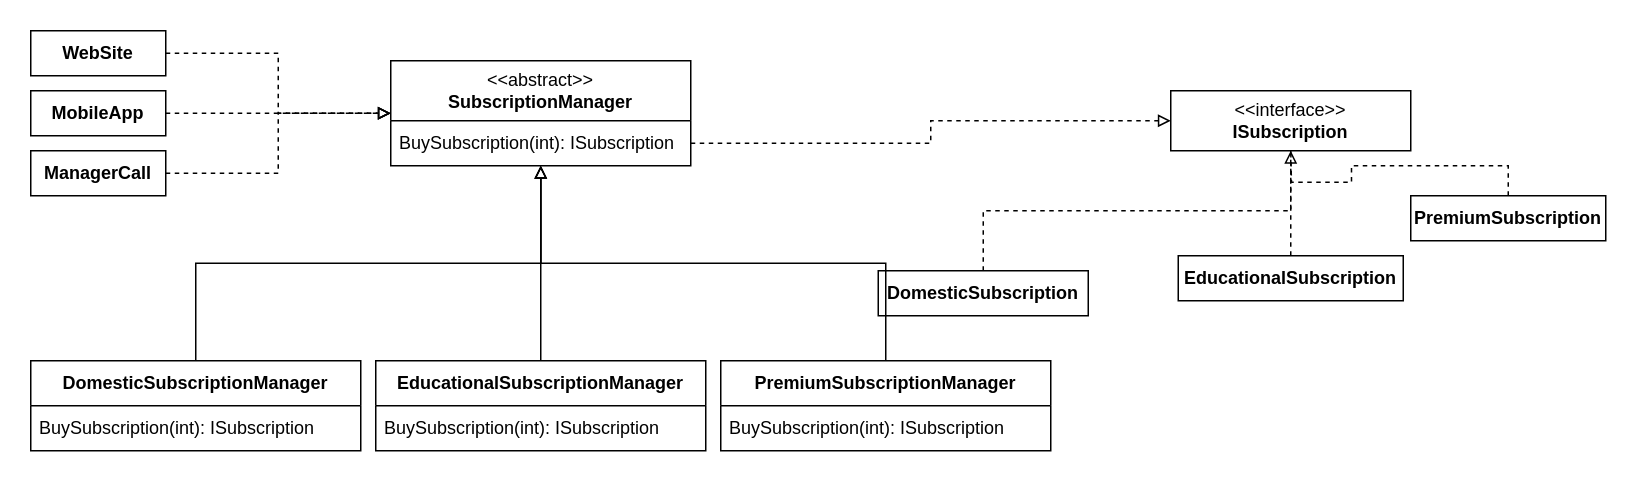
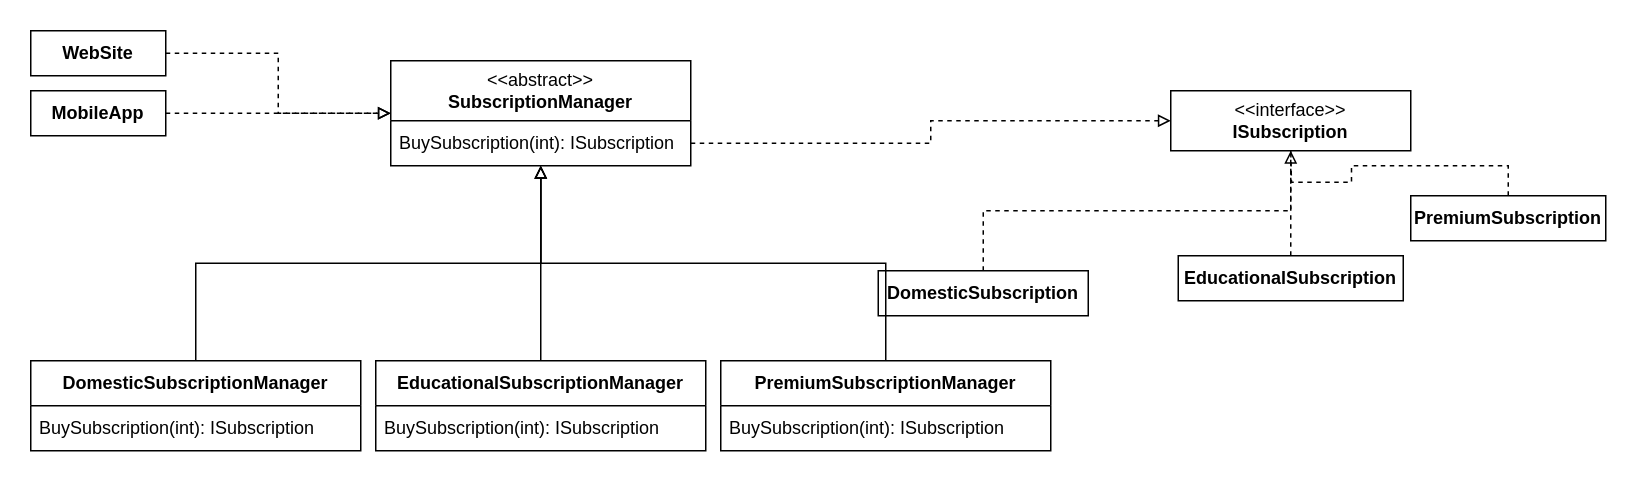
- <mxCell id="26" value="&lt;b&gt;ManagerCall&lt;/b&gt;" style="rounded=0;whiteSpace=wrap;html=1;" parent="1" vertex="1"><mxGeometry x="20" y="100" width="90" height="30" as="geometry" /></mxCell>
- <mxCell id="25" style="edgeStyle=orthogonalEdgeStyle;rounded=0;orthogonalLoop=1;jettySize=auto;html=1;endArrow=block;endFill=0;dashed=1;" parent="1" source="26" target="10" edge="1"><mxGeometry relative="1" as="geometry" /></mxCell>
